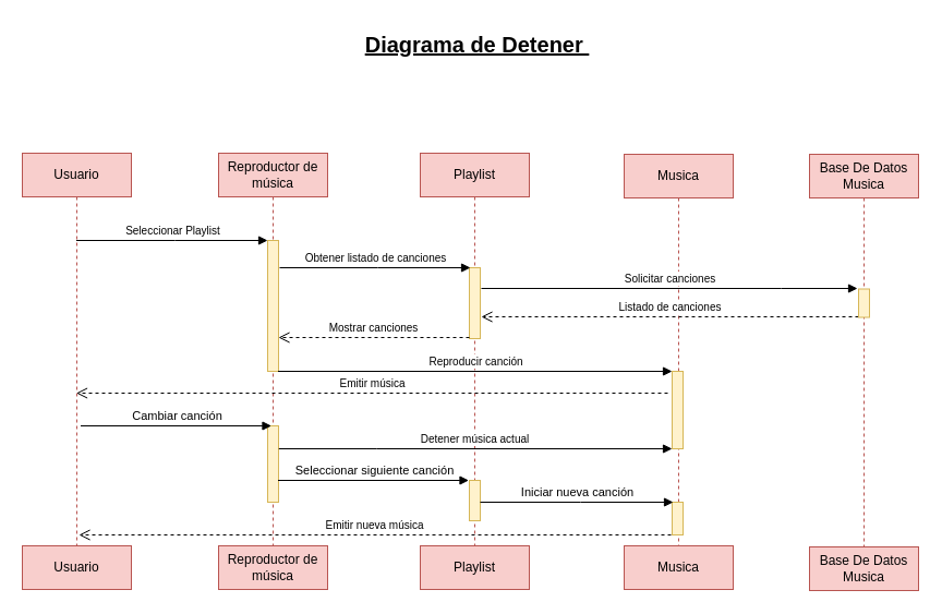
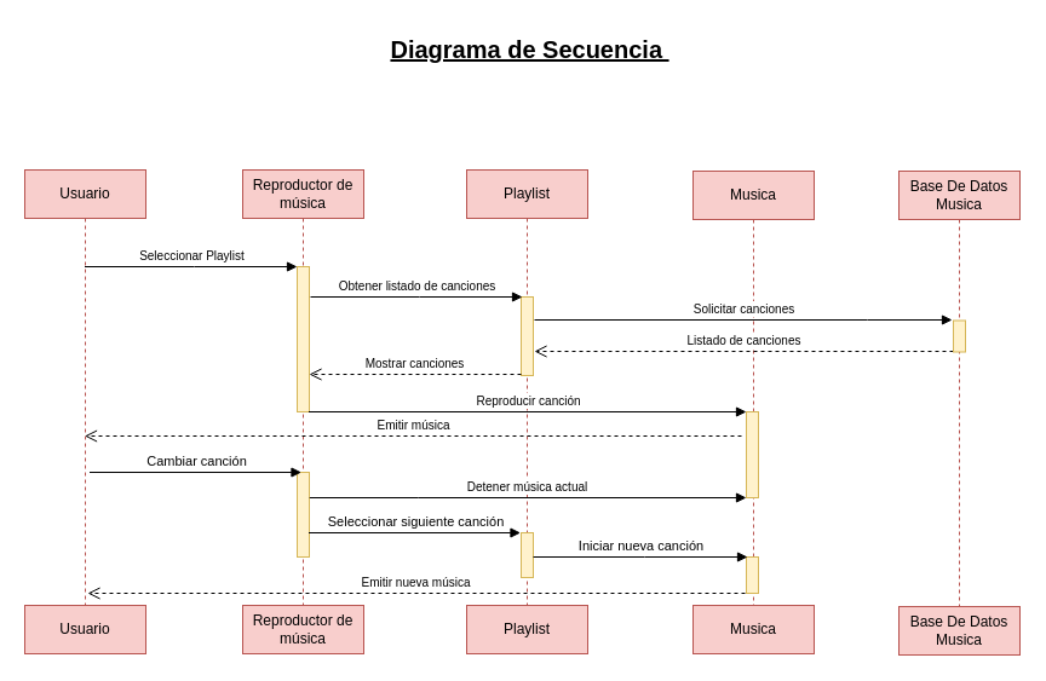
- <mxCell id="2" value="&lt;span style=&quot;font-size: 20px;&quot;&gt;&lt;b&gt;&lt;u&gt;Diagrama de Detener&amp;nbsp;&lt;/u&gt;&lt;/b&gt;&lt;/span&gt;" style="text;html=1;align=center;verticalAlign=middle;resizable=0;points=[];autosize=1;strokeColor=none;fillColor=none;" vertex="1" parent="1"><mxGeometry x="332" y="20" width="210" height="40" as="geometry" /></mxCell>
+ <mxCell id="2" value="&lt;span style=&quot;font-size: 20px;&quot;&gt;&lt;b&gt;&lt;u&gt;Diagrama de Secuencia&amp;nbsp;&lt;/u&gt;&lt;/b&gt;&lt;/span&gt;" style="text;html=1;align=center;verticalAlign=middle;resizable=0;points=[];autosize=1;strokeColor=none;fillColor=none;" vertex="1" parent="1"><mxGeometry x="332" y="20" width="210" height="40" as="geometry" /></mxCell>
